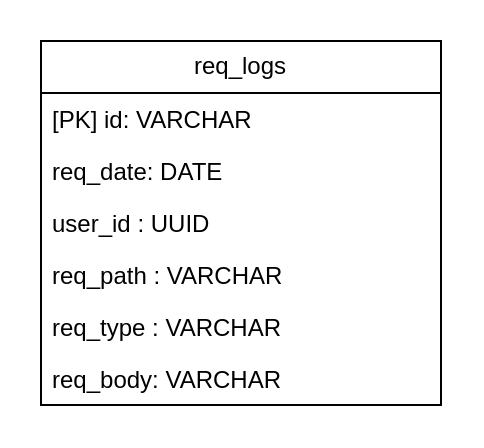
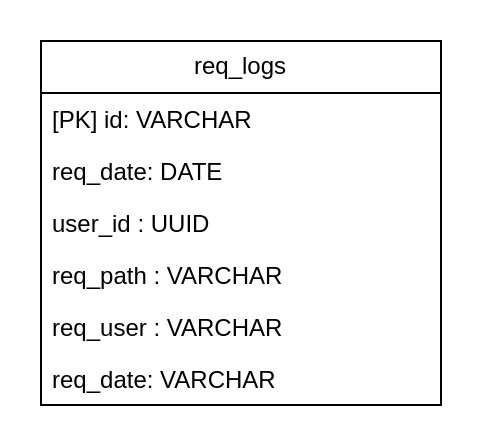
- <mxCell id="7" value="req_type : VARCHAR" style="text;strokeColor=none;fillColor=none;align=left;verticalAlign=top;spacingLeft=4;spacingRight=4;overflow=hidden;rotatable=0;points=[[0,0.5],[1,0.5]];portConstraint=eastwest;whiteSpace=wrap;html=1;" vertex="1" parent="2"><mxGeometry y="130" width="200" height="26" as="geometry" /></mxCell>
+ <mxCell id="7" value="req_user : VARCHAR" style="text;strokeColor=none;fillColor=none;align=left;verticalAlign=top;spacingLeft=4;spacingRight=4;overflow=hidden;rotatable=0;points=[[0,0.5],[1,0.5]];portConstraint=eastwest;whiteSpace=wrap;html=1;" vertex="1" parent="2"><mxGeometry y="130" width="200" height="26" as="geometry" /></mxCell>
- <mxCell id="8" value="req_body: VARCHAR" style="text;strokeColor=none;fillColor=none;align=left;verticalAlign=top;spacingLeft=4;spacingRight=4;overflow=hidden;rotatable=0;points=[[0,0.5],[1,0.5]];portConstraint=eastwest;whiteSpace=wrap;html=1;" vertex="1" parent="2"><mxGeometry y="156" width="200" height="26" as="geometry" /></mxCell>
+ <mxCell id="8" value="req_date: VARCHAR" style="text;strokeColor=none;fillColor=none;align=left;verticalAlign=top;spacingLeft=4;spacingRight=4;overflow=hidden;rotatable=0;points=[[0,0.5],[1,0.5]];portConstraint=eastwest;whiteSpace=wrap;html=1;" vertex="1" parent="2"><mxGeometry y="156" width="200" height="26" as="geometry" /></mxCell>
